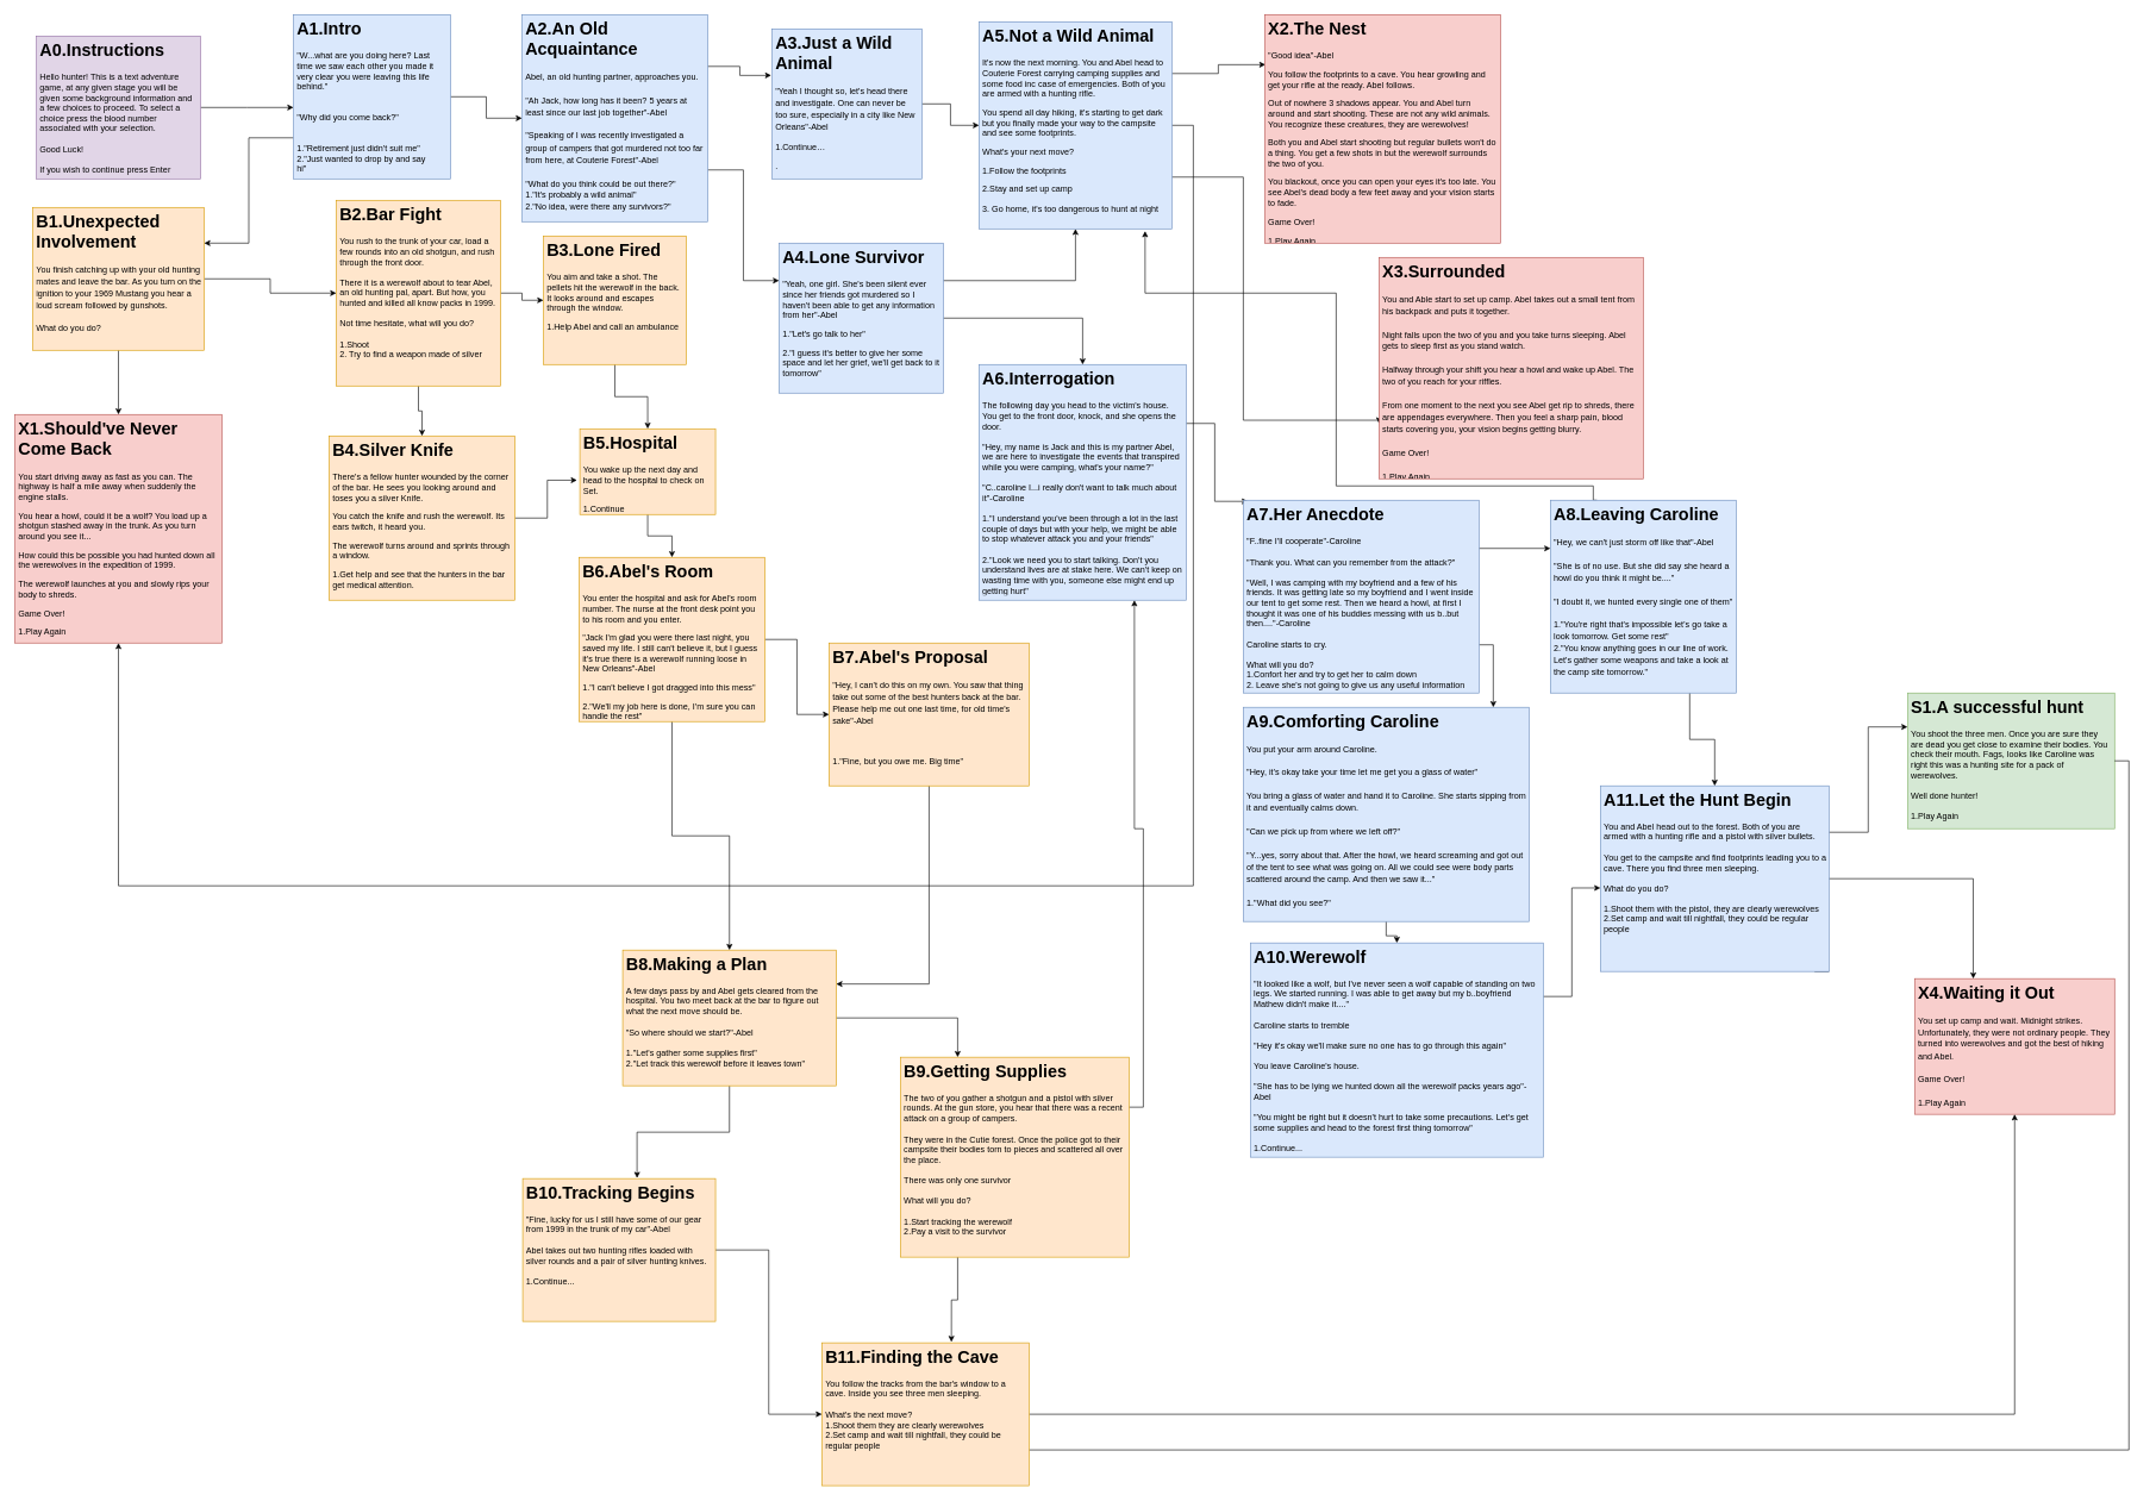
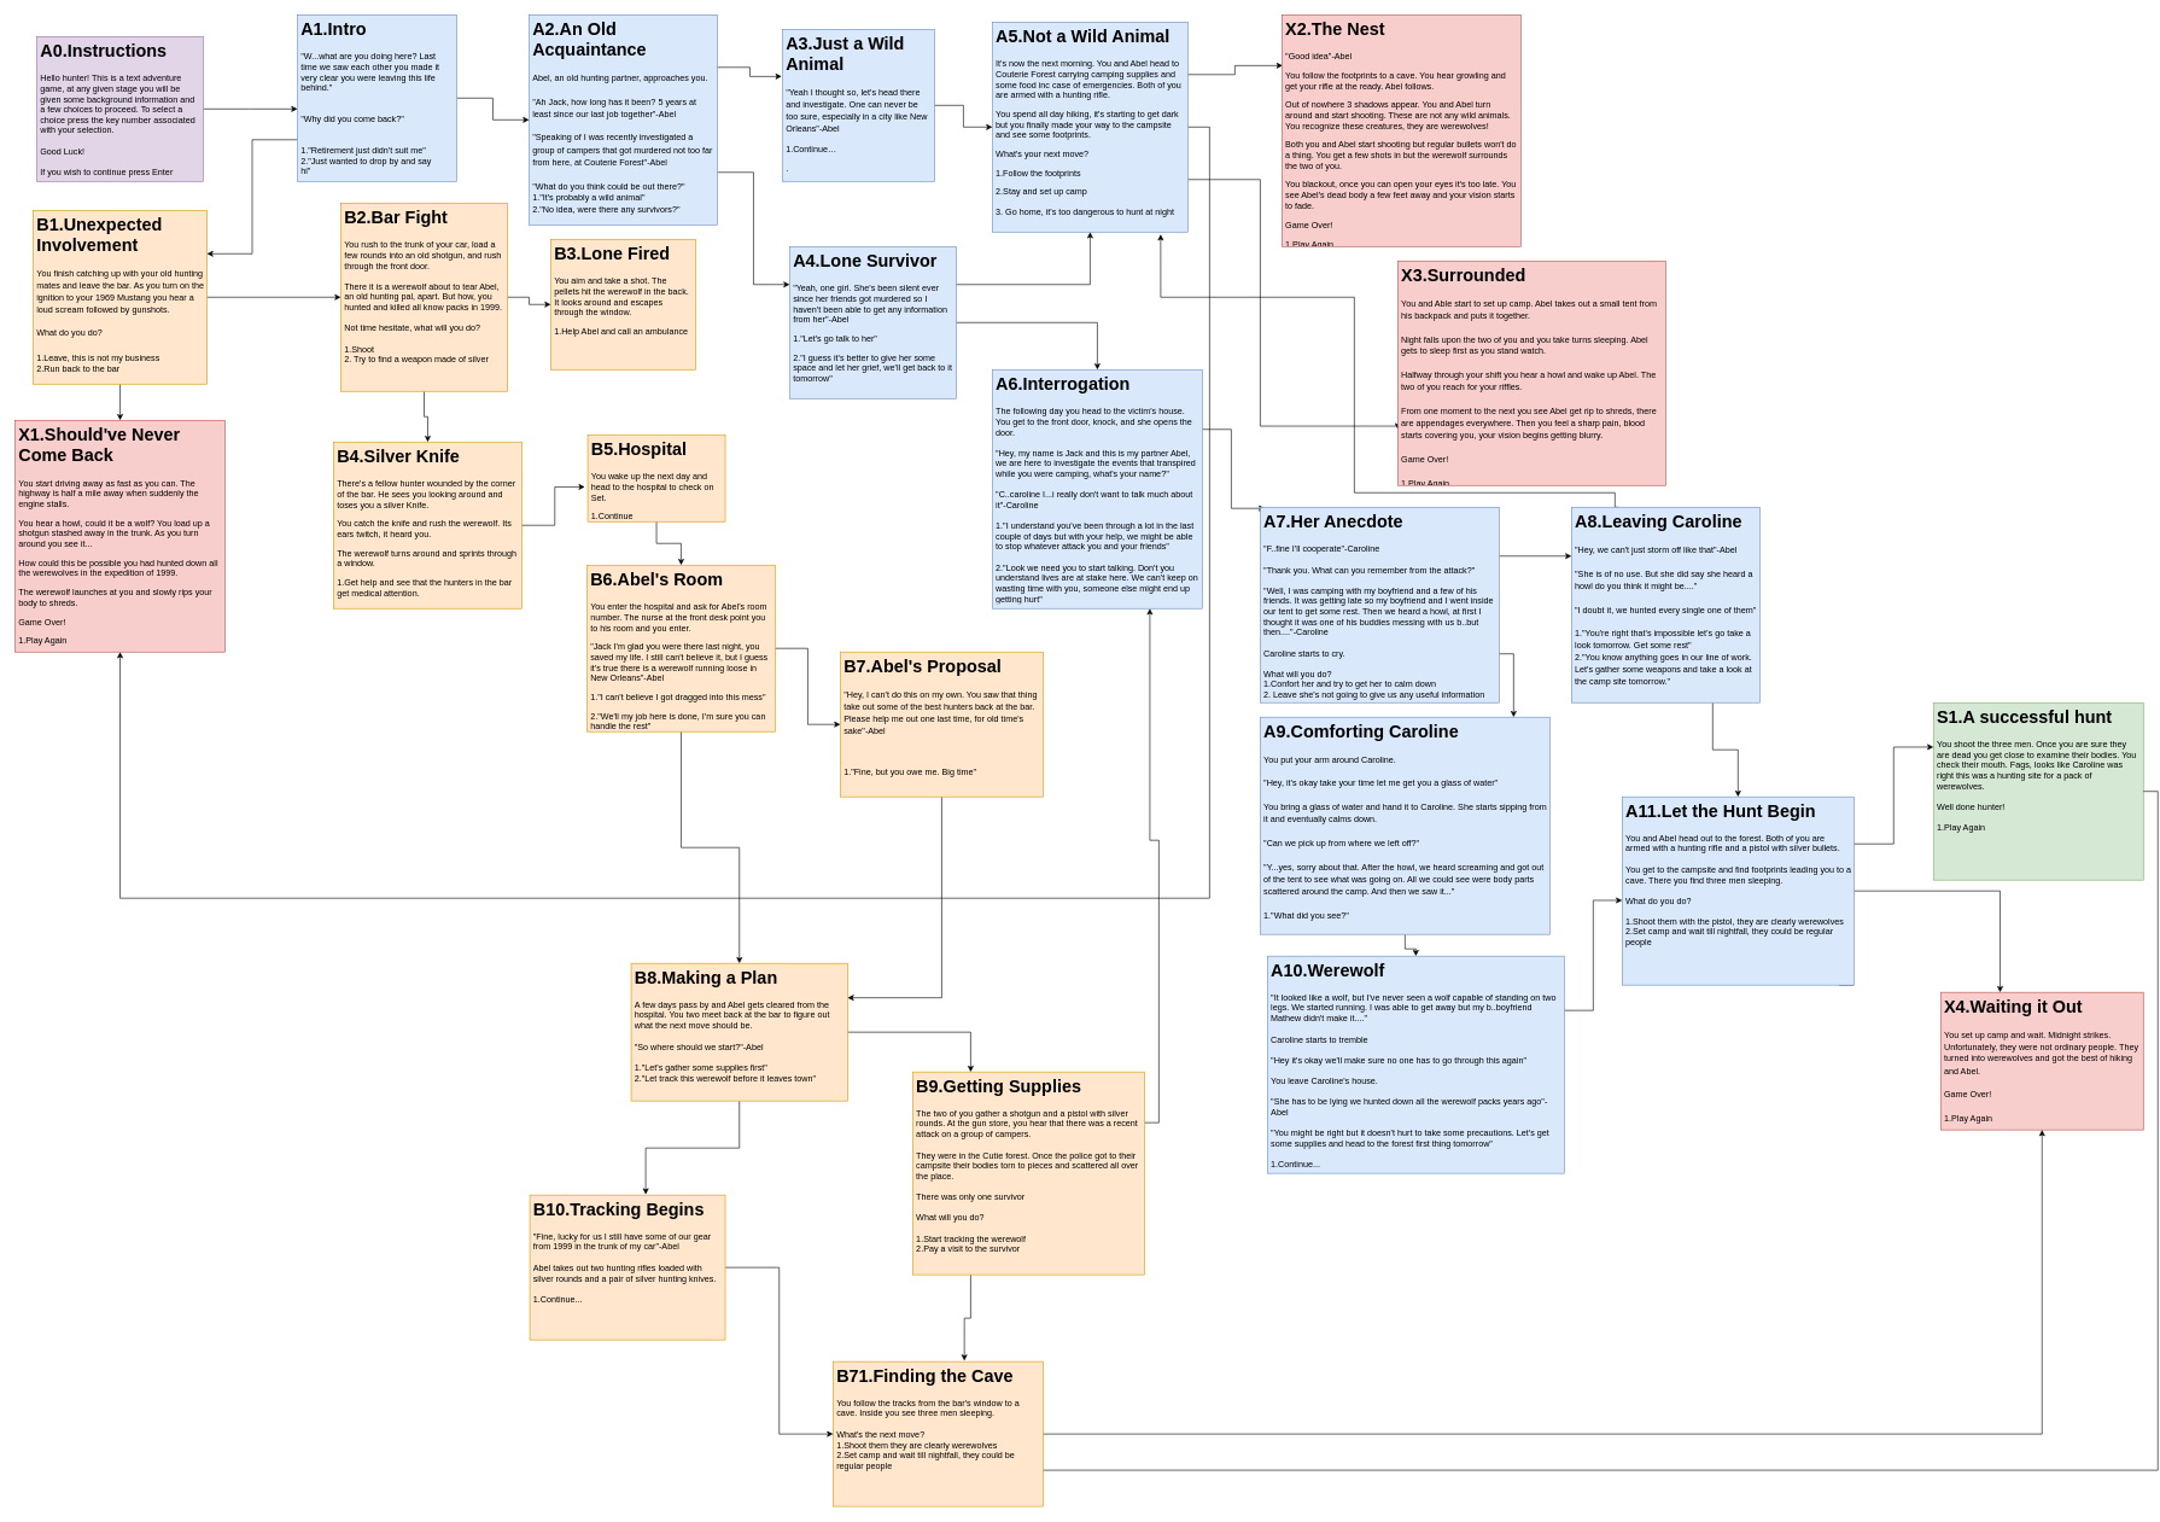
- <mxCell id="6" value="&lt;h1&gt;A0.Instructions&lt;/h1&gt;&lt;div&gt;&lt;div&gt;Hello hunter! This is a text adventure game, at any given stage you will be given some background information and a few choices to proceed. To select a choice press the blood number associated with your selection.&lt;/div&gt;&lt;div&gt;&amp;nbsp;&lt;/div&gt;&lt;div&gt;Good Luck!&lt;/div&gt;&lt;div&gt;&amp;nbsp;&lt;/div&gt;&lt;div&gt;If you wish to continue press Enter&lt;/div&gt;&lt;/div&gt;&lt;div&gt;&lt;br&gt;&lt;/div&gt;" style="text;html=1;strokeColor=#9673a6;fillColor=#e1d5e7;spacing=5;spacingTop=-20;whiteSpace=wrap;overflow=hidden;rounded=0;" parent="1" vertex="1"><mxGeometry x="50" y="50" width="230" height="200" as="geometry" /></mxCell>
+ <mxCell id="6" value="&lt;h1&gt;A0.Instructions&lt;/h1&gt;&lt;div&gt;&lt;div&gt;Hello hunter! This is a text adventure game, at any given stage you will be given some background information and a few choices to proceed. To select a choice press the key number associated with your selection.&lt;/div&gt;&lt;div&gt;&amp;nbsp;&lt;/div&gt;&lt;div&gt;Good Luck!&lt;/div&gt;&lt;div&gt;&amp;nbsp;&lt;/div&gt;&lt;div&gt;If you wish to continue press Enter&lt;/div&gt;&lt;/div&gt;&lt;div&gt;&lt;br&gt;&lt;/div&gt;" style="text;html=1;strokeColor=#9673a6;fillColor=#e1d5e7;spacing=5;spacingTop=-20;whiteSpace=wrap;overflow=hidden;rounded=0;" parent="1" vertex="1"><mxGeometry x="50" y="50" width="230" height="200" as="geometry" /></mxCell>
- <mxCell id="9" value="&lt;h1&gt;B1.Unexpected Involvement&lt;/h1&gt;&lt;div&gt;&lt;span id=&quot;docs-internal-guid-1865777f-7fff-afa6-3155-a5dd0516cff1&quot;&gt;&lt;p dir=&quot;ltr&quot; style=&quot;line-height: 1.38 ; margin-top: 0pt ; margin-bottom: 0pt&quot;&gt;&lt;span style=&quot;font-size: 9pt ; font-family: &amp;#34;arial&amp;#34; ; background-color: transparent ; vertical-align: baseline&quot;&gt;You finish catching up with your old hunting mates and leave the bar. As you turn on the ignition to your 1969 Mustang you hear a loud scream followed by gunshots.&lt;/span&gt;&lt;/p&gt;&lt;p dir=&quot;ltr&quot; style=&quot;line-height: 1.38 ; margin-top: 0pt ; margin-bottom: 0pt&quot;&gt;&amp;nbsp;&lt;/p&gt;&lt;p dir=&quot;ltr&quot; style=&quot;line-height: 1.38 ; margin-top: 0pt ; margin-bottom: 0pt&quot;&gt;&lt;span style=&quot;font-size: 9pt ; font-family: &amp;#34;arial&amp;#34; ; background-color: transparent ; vertical-align: baseline&quot;&gt;What do you do?&lt;/span&gt;&lt;/p&gt;&lt;p dir=&quot;ltr&quot; style=&quot;line-height: 1.38 ; margin-top: 0pt ; margin-bottom: 0pt&quot;&gt;&amp;nbsp;&lt;/p&gt;&lt;p dir=&quot;ltr&quot; style=&quot;line-height: 1.38 ; margin-top: 0pt ; margin-bottom: 0pt&quot;&gt;&lt;span style=&quot;font-size: 9pt ; font-family: &amp;#34;arial&amp;#34; ; background-color: transparent ; vertical-align: baseline&quot;&gt;1.Leave, this is not my business&lt;/span&gt;&lt;/p&gt;&lt;p dir=&quot;ltr&quot; style=&quot;line-height: 1.38 ; margin-top: 0pt ; margin-bottom: 0pt&quot;&gt;&lt;span style=&quot;font-size: 9pt ; font-family: &amp;#34;arial&amp;#34; ; background-color: transparent ; vertical-align: baseline&quot;&gt;2.Run back to the bar&lt;/span&gt;&lt;/p&gt;&lt;div&gt;&lt;span style=&quot;font-size: 9pt ; font-family: &amp;#34;arial&amp;#34; ; background-color: transparent ; vertical-align: baseline&quot;&gt;&lt;br&gt;&lt;/span&gt;&lt;/div&gt;&lt;/span&gt;&lt;/div&gt;" style="text;html=1;strokeColor=#d79b00;fillColor=#ffe6cc;spacing=5;spacingTop=-20;whiteSpace=wrap;overflow=hidden;rounded=0;" parent="1" vertex="1"><mxGeometry x="45" y="290" width="240" height="200" as="geometry" /></mxCell>
+ <mxCell id="9" value="&lt;h1&gt;B1.Unexpected Involvement&lt;/h1&gt;&lt;div&gt;&lt;span id=&quot;docs-internal-guid-1865777f-7fff-afa6-3155-a5dd0516cff1&quot;&gt;&lt;p dir=&quot;ltr&quot; style=&quot;line-height: 1.38 ; margin-top: 0pt ; margin-bottom: 0pt&quot;&gt;&lt;span style=&quot;font-size: 9pt ; font-family: &amp;#34;arial&amp;#34; ; background-color: transparent ; vertical-align: baseline&quot;&gt;You finish catching up with your old hunting mates and leave the bar. As you turn on the ignition to your 1969 Mustang you hear a loud scream followed by gunshots.&lt;/span&gt;&lt;/p&gt;&lt;p dir=&quot;ltr&quot; style=&quot;line-height: 1.38 ; margin-top: 0pt ; margin-bottom: 0pt&quot;&gt;&amp;nbsp;&lt;/p&gt;&lt;p dir=&quot;ltr&quot; style=&quot;line-height: 1.38 ; margin-top: 0pt ; margin-bottom: 0pt&quot;&gt;&lt;span style=&quot;font-size: 9pt ; font-family: &amp;#34;arial&amp;#34; ; background-color: transparent ; vertical-align: baseline&quot;&gt;What do you do?&lt;/span&gt;&lt;/p&gt;&lt;p dir=&quot;ltr&quot; style=&quot;line-height: 1.38 ; margin-top: 0pt ; margin-bottom: 0pt&quot;&gt;&amp;nbsp;&lt;/p&gt;&lt;p dir=&quot;ltr&quot; style=&quot;line-height: 1.38 ; margin-top: 0pt ; margin-bottom: 0pt&quot;&gt;&lt;span style=&quot;font-size: 9pt ; font-family: &amp;#34;arial&amp;#34; ; background-color: transparent ; vertical-align: baseline&quot;&gt;1.Leave, this is not my business&lt;/span&gt;&lt;/p&gt;&lt;p dir=&quot;ltr&quot; style=&quot;line-height: 1.38 ; margin-top: 0pt ; margin-bottom: 0pt&quot;&gt;&lt;span style=&quot;font-size: 9pt ; font-family: &amp;#34;arial&amp;#34; ; background-color: transparent ; vertical-align: baseline&quot;&gt;2.Run back to the bar&lt;/span&gt;&lt;/p&gt;&lt;div&gt;&lt;span style=&quot;font-size: 9pt ; font-family: &amp;#34;arial&amp;#34; ; background-color: transparent ; vertical-align: baseline&quot;&gt;&lt;br&gt;&lt;/span&gt;&lt;/div&gt;&lt;/span&gt;&lt;/div&gt;" style="text;html=1;strokeColor=#d79b00;fillColor=#ffe6cc;spacing=5;spacingTop=-20;whiteSpace=wrap;overflow=hidden;rounded=0;" parent="1" vertex="1"><mxGeometry x="45" y="290" width="240" height="240" as="geometry" /></mxCell>
- <mxCell id="14" style="edgeStyle=orthogonalEdgeStyle;rounded=0;orthogonalLoop=1;jettySize=auto;html=1;" parent="1" source="15" target="22" edge="1"><mxGeometry relative="1" as="geometry" /></mxCell>
- <mxCell id="53" value="&lt;h1&gt;S1.A successful hunt&amp;nbsp;&lt;/h1&gt;&lt;div&gt;You shoot the three men. Once you are sure they are dead you get close to examine their bodies. You check their mouth. Fags, looks like Caroline was right this was a hunting site for a pack of werewolves.&lt;/div&gt;&lt;div&gt;&lt;br&gt;&lt;/div&gt;&lt;div&gt;Well done hunter!&lt;/div&gt;&lt;div&gt;&lt;br&gt;&lt;/div&gt;&lt;div&gt;1.Play Again&lt;/div&gt;&lt;div&gt;&lt;br&gt;&lt;/div&gt;" style="text;html=1;strokeColor=#82b366;fillColor=#d5e8d4;spacing=5;spacingTop=-20;whiteSpace=wrap;overflow=hidden;rounded=0;" parent="1" vertex="1"><mxGeometry x="2670" y="970" width="290" height="190" as="geometry" /></mxCell>
+ <mxCell id="53" value="&lt;h1&gt;S1.A successful hunt&amp;nbsp;&lt;/h1&gt;&lt;div&gt;You shoot the three men. Once you are sure they are dead you get close to examine their bodies. You check their mouth. Fags, looks like Caroline was right this was a hunting site for a pack of werewolves.&lt;/div&gt;&lt;div&gt;&lt;br&gt;&lt;/div&gt;&lt;div&gt;Well done hunter!&lt;/div&gt;&lt;div&gt;&lt;br&gt;&lt;/div&gt;&lt;div&gt;1.Play Again&lt;/div&gt;&lt;div&gt;&lt;br&gt;&lt;/div&gt;" style="text;html=1;strokeColor=#82b366;fillColor=#d5e8d4;spacing=5;spacingTop=-20;whiteSpace=wrap;overflow=hidden;rounded=0;" parent="1" vertex="1"><mxGeometry x="2670" y="970" width="290" height="245" as="geometry" /></mxCell>
- <mxCell id="68" value="&lt;h1&gt;B11.Finding the Cave&lt;/h1&gt;&lt;div&gt;You follow the tracks from the bar's window to a cave. Inside you see three men sleeping.&lt;/div&gt;&lt;div&gt;&lt;br&gt;&lt;/div&gt;&lt;div&gt;What's the next move?&lt;/div&gt;&lt;div&gt;&lt;div&gt;1.Shoot them they are clearly werewolves&lt;/div&gt;&lt;div&gt;2.Set camp and wait till nightfall, they could be regular people&amp;nbsp;&lt;/div&gt;&lt;div&gt;&lt;br&gt;&lt;/div&gt;&lt;/div&gt;" style="text;html=1;strokeColor=#d79b00;fillColor=#ffe6cc;spacing=5;spacingTop=-20;whiteSpace=wrap;overflow=hidden;rounded=0;" parent="1" vertex="1"><mxGeometry x="1150" y="1880" width="290" height="200" as="geometry" /></mxCell>
+ <mxCell id="68" value="&lt;h1&gt;B71.Finding the Cave&lt;/h1&gt;&lt;div&gt;You follow the tracks from the bar's window to a cave. Inside you see three men sleeping.&lt;/div&gt;&lt;div&gt;&lt;br&gt;&lt;/div&gt;&lt;div&gt;What's the next move?&lt;/div&gt;&lt;div&gt;&lt;div&gt;1.Shoot them they are clearly werewolves&lt;/div&gt;&lt;div&gt;2.Set camp and wait till nightfall, they could be regular people&amp;nbsp;&lt;/div&gt;&lt;div&gt;&lt;br&gt;&lt;/div&gt;&lt;/div&gt;" style="text;html=1;strokeColor=#d79b00;fillColor=#ffe6cc;spacing=5;spacingTop=-20;whiteSpace=wrap;overflow=hidden;rounded=0;" parent="1" vertex="1"><mxGeometry x="1150" y="1880" width="290" height="200" as="geometry" /></mxCell>
